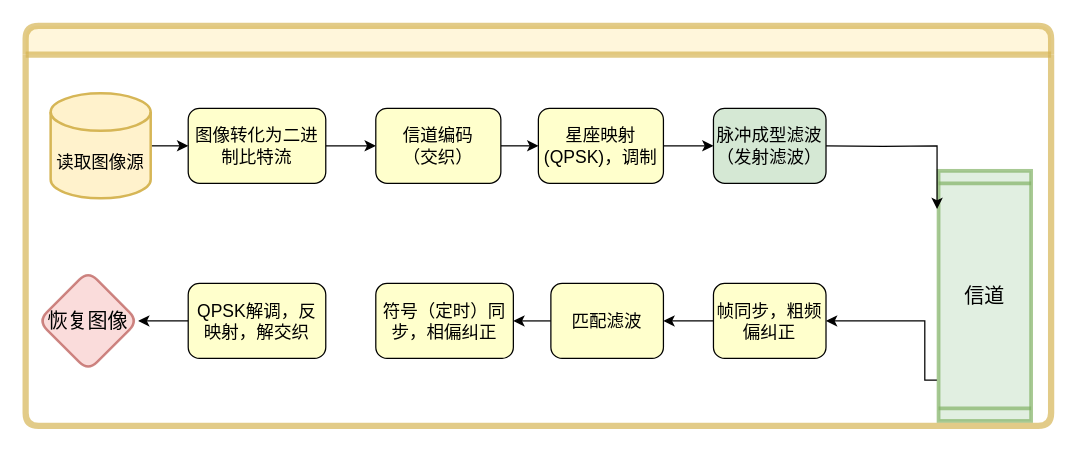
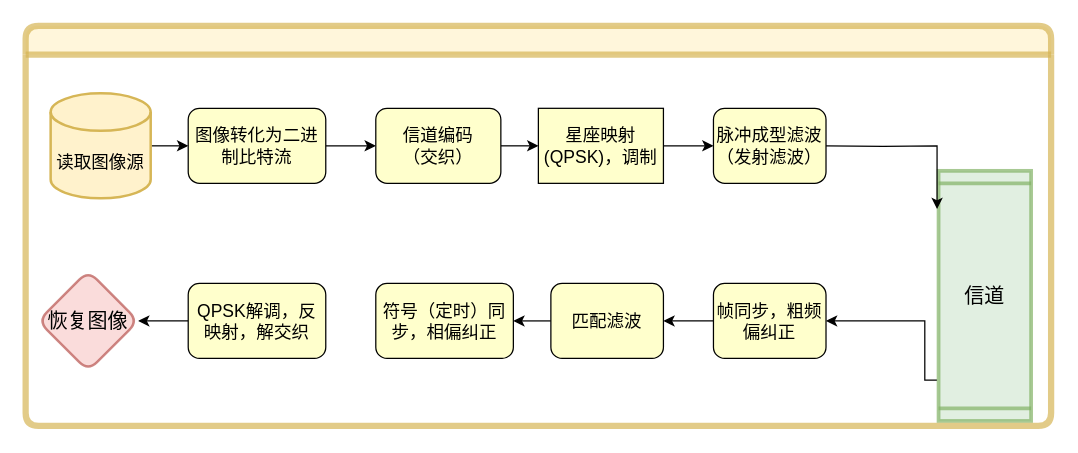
- <mxCell id="11" value="星座映射(QPSK)，调制" style="whiteSpace=wrap;align=center;verticalAlign=middle;fontStyle=0;strokeWidth=1;fillColor=#FFFFCC;fontSize=14;rounded=1;" vertex="1" parent="1"><mxGeometry x="430" y="86" width="100" height="60" as="geometry" /></mxCell>
+ <mxCell id="11" value="星座映射(QPSK)，调制" style="whiteSpace=wrap;align=center;verticalAlign=middle;fontStyle=0;strokeWidth=1;fillColor=#FFFFCC;fontSize=14;rounded=0;" vertex="1" parent="1"><mxGeometry x="430" y="86" width="100" height="60" as="geometry" /></mxCell>
- <mxCell id="9" value="脉冲成型滤波（发射滤波）" style="whiteSpace=wrap;align=center;verticalAlign=middle;fontStyle=0;strokeWidth=1;fillColor=#d5e8d4;fontSize=14;rounded=1;" vertex="1" parent="1"><mxGeometry x="570" y="86" width="90" height="60" as="geometry" /></mxCell>
+ <mxCell id="9" value="脉冲成型滤波（发射滤波）" style="whiteSpace=wrap;align=center;verticalAlign=middle;fontStyle=0;strokeWidth=1;fillColor=#FFFFCC;fontSize=14;rounded=1;" vertex="1" parent="1"><mxGeometry x="570" y="86" width="90" height="60" as="geometry" /></mxCell>
